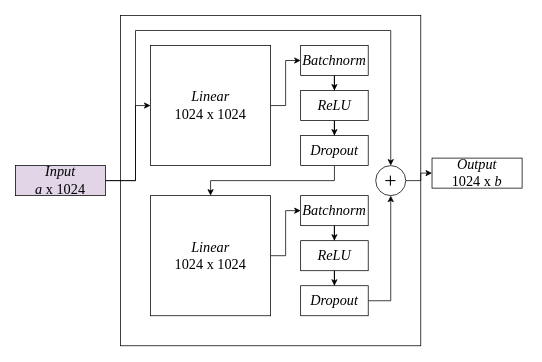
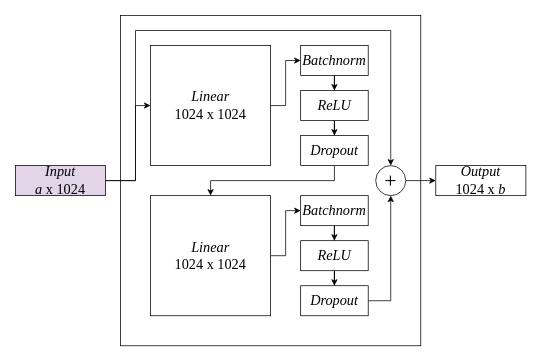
- <mxCell id="24" value="&lt;div&gt;&lt;i&gt;Output&lt;/i&gt;&lt;/div&gt;&lt;div&gt;1024 x &lt;i&gt;b&lt;/i&gt;&lt;br&gt;&lt;/div&gt;" style="rounded=0;whiteSpace=wrap;html=1;fontFamily=Times New Roman;fontSize=19;fontStyle=0" vertex="1" parent="1"><mxGeometry x="575" y="210" width="120" height="40" as="geometry" /></mxCell>
+ <mxCell id="24" value="&lt;div&gt;&lt;i&gt;Output&lt;/i&gt;&lt;/div&gt;&lt;div&gt;1024 x &lt;i&gt;b&lt;/i&gt;&lt;br&gt;&lt;/div&gt;" style="rounded=0;whiteSpace=wrap;html=1;fontFamily=Times New Roman;fontSize=19;fontStyle=0" vertex="1" parent="1"><mxGeometry x="580" y="220" width="120" height="40" as="geometry" /></mxCell>
